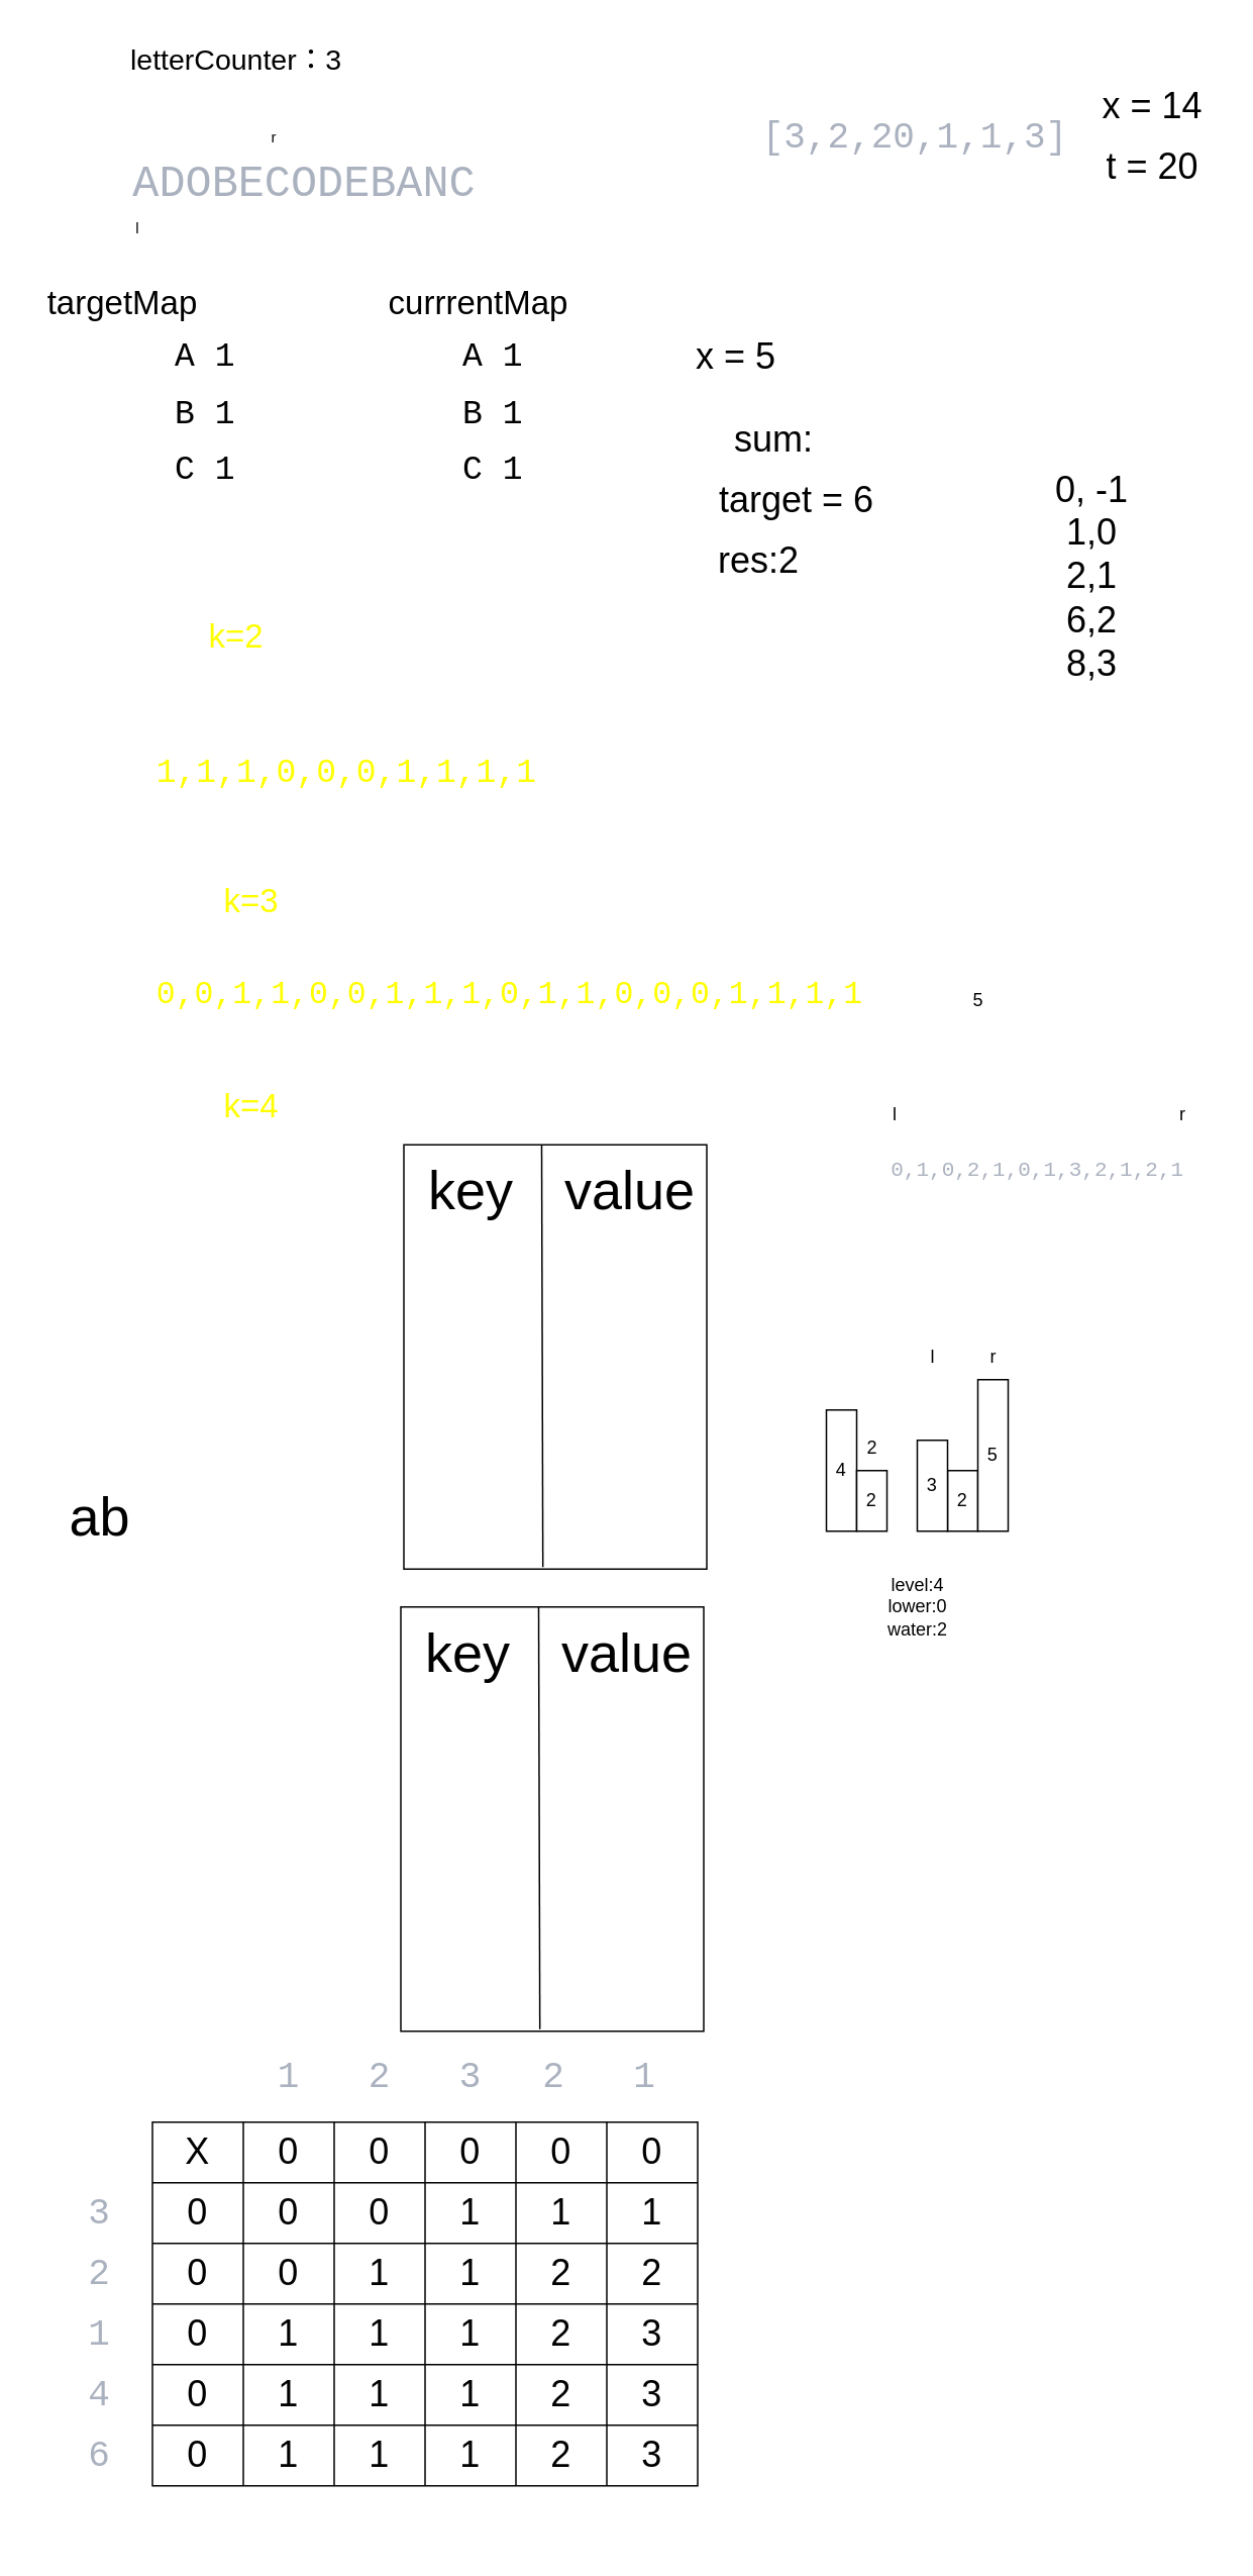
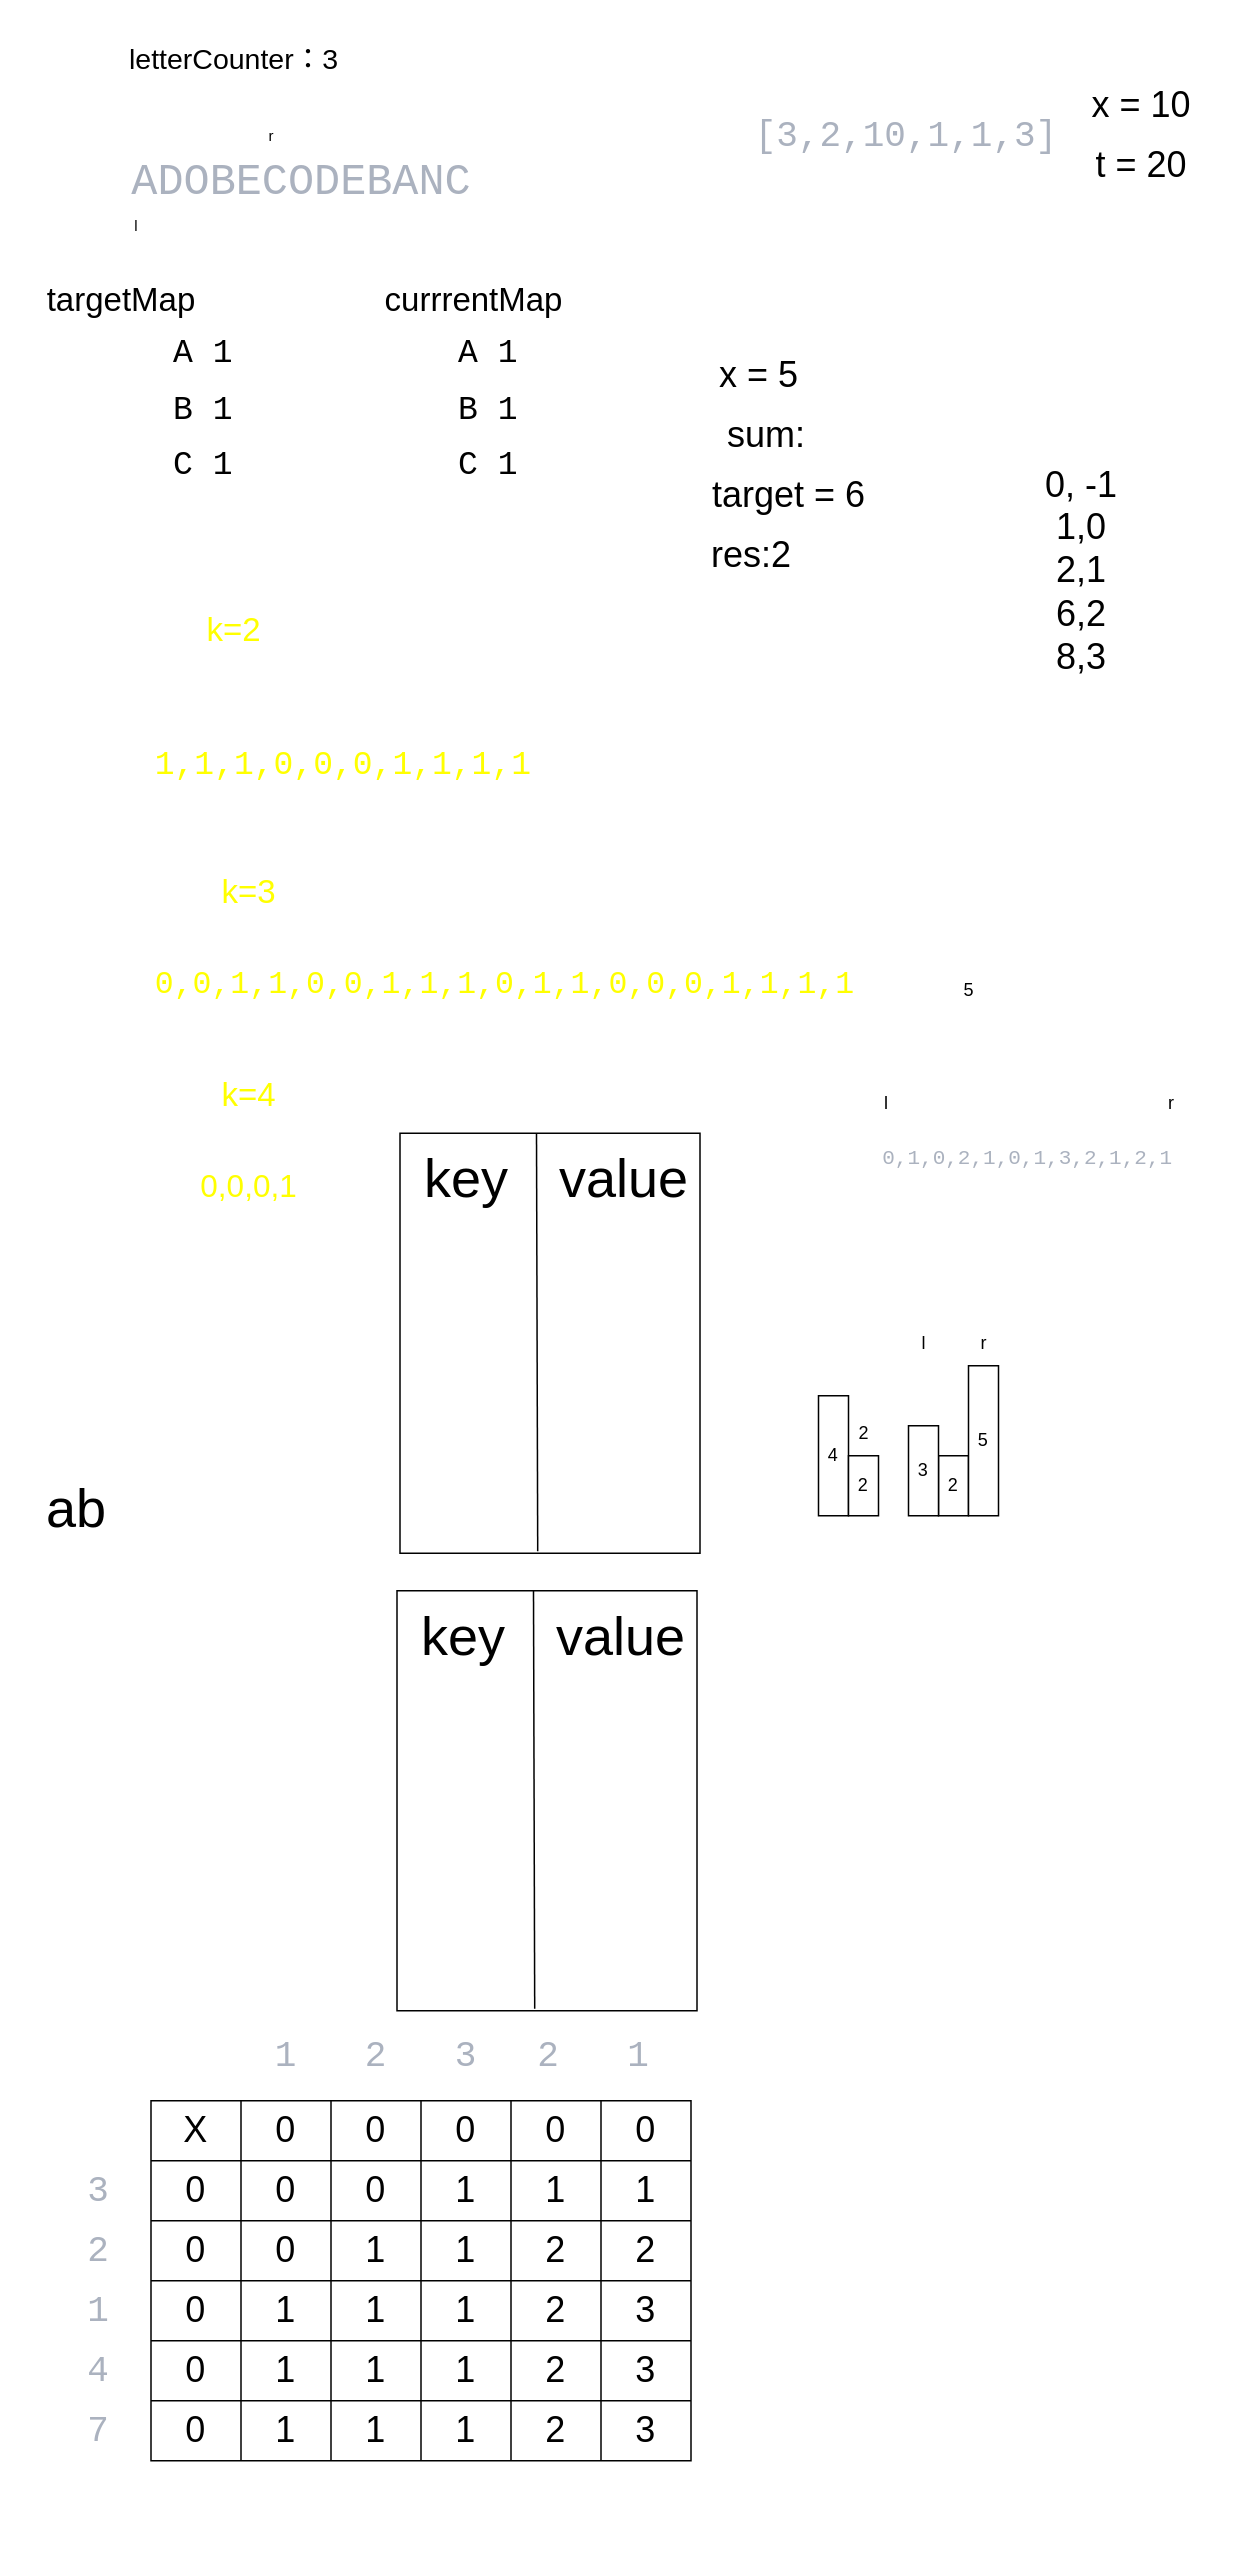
- <mxCell id="18" value="x = 14" style="text;html=1;align=center;verticalAlign=middle;resizable=0;points=[];autosize=1;strokeColor=none;fillColor=none;fontSize=24;" parent="1" vertex="1"><mxGeometry x="715" y="50" width="90" height="40" as="geometry" /></mxCell>
+ <mxCell id="18" value="x = 10" style="text;html=1;align=center;verticalAlign=middle;resizable=0;points=[];autosize=1;strokeColor=none;fillColor=none;fontSize=24;" parent="1" vertex="1"><mxGeometry x="715" y="50" width="90" height="40" as="geometry" /></mxCell>
- <mxCell id="17" value="&lt;pre style=&quot;margin-top: 0px; background-color: var(--vscode-textCodeBlock-background); border: 1px solid var(--vscode-widget-border); padding: 16px; border-radius: 3px; overflow: auto; color: rgb(171, 178, 191); font-style: normal; font-variant-ligatures: normal; font-variant-caps: normal; font-weight: 400; letter-spacing: normal; orphans: 2; text-align: start; text-indent: 0px; text-transform: none; widows: 2; word-spacing: 0px; -webkit-text-stroke-width: 0px; text-decoration-thickness: initial; text-decoration-style: initial; text-decoration-color: initial;&quot;&gt;&lt;code style=&quot;color: var(--vscode-editor-foreground); font-family: var(--vscode-editor-font-family, &amp;quot;SF Mono&amp;quot;, Monaco, Menlo, Consolas, &amp;quot;Ubuntu Mono&amp;quot;, &amp;quot;Liberation Mono&amp;quot;, &amp;quot;DejaVu Sans Mono&amp;quot;, &amp;quot;Courier New&amp;quot;, monospace); line-height: 1.357em; tab-size: 4;&quot;&gt;&lt;font style=&quot;font-size: 24px;&quot;&gt;[3,2,20,1,1,3]&lt;/font&gt;&lt;/code&gt;&lt;/pre&gt;" style="text;whiteSpace=wrap;html=1;" parent="1" vertex="1"><mxGeometry x="485" y="60" width="240" height="50" as="geometry" /></mxCell>
+ <mxCell id="17" value="&lt;pre style=&quot;margin-top: 0px; background-color: var(--vscode-textCodeBlock-background); border: 1px solid var(--vscode-widget-border); padding: 16px; border-radius: 3px; overflow: auto; color: rgb(171, 178, 191); font-style: normal; font-variant-ligatures: normal; font-variant-caps: normal; font-weight: 400; letter-spacing: normal; orphans: 2; text-align: start; text-indent: 0px; text-transform: none; widows: 2; word-spacing: 0px; -webkit-text-stroke-width: 0px; text-decoration-thickness: initial; text-decoration-style: initial; text-decoration-color: initial;&quot;&gt;&lt;code style=&quot;color: var(--vscode-editor-foreground); font-family: var(--vscode-editor-font-family, &amp;quot;SF Mono&amp;quot;, Monaco, Menlo, Consolas, &amp;quot;Ubuntu Mono&amp;quot;, &amp;quot;Liberation Mono&amp;quot;, &amp;quot;DejaVu Sans Mono&amp;quot;, &amp;quot;Courier New&amp;quot;, monospace); line-height: 1.357em; tab-size: 4;&quot;&gt;&lt;font style=&quot;font-size: 24px;&quot;&gt;[3,2,10,1,1,3]&lt;/font&gt;&lt;/code&gt;&lt;/pre&gt;" style="text;whiteSpace=wrap;html=1;" parent="1" vertex="1"><mxGeometry x="485" y="60" width="240" height="50" as="geometry" /></mxCell>
- <mxCell id="19" value="x = 5" style="text;html=1;align=center;verticalAlign=middle;resizable=0;points=[];autosize=1;strokeColor=none;fillColor=none;fontSize=24;" parent="1" vertex="1"><mxGeometry x="445" y="215" width="80" height="40" as="geometry" /></mxCell>
+ <mxCell id="19" value="x = 5" style="text;html=1;align=center;verticalAlign=middle;resizable=0;points=[];autosize=1;strokeColor=none;fillColor=none;fontSize=24;" parent="1" vertex="1"><mxGeometry x="465" y="230" width="80" height="40" as="geometry" /></mxCell>
+ <mxCell id="15" value="0,0,0,1" style="text;html=1;align=center;verticalAlign=middle;resizable=0;points=[];autosize=1;strokeColor=none;fillColor=none;fontSize=21;fontColor=#FFFF00;" parent="1" vertex="1"><mxGeometry x="120" y="770" width="90" height="40" as="geometry" /></mxCell>
- <mxCell id="38" value="ab" style="text;html=1;align=center;verticalAlign=middle;resizable=0;points=[];autosize=1;strokeColor=none;fillColor=none;fontSize=36;" vertex="1" parent="1"><mxGeometry x="35" y="970" width="60" height="60" as="geometry" /></mxCell>
+ <mxCell id="38" value="ab" style="text;html=1;align=center;verticalAlign=middle;resizable=0;points=[];autosize=1;strokeColor=none;fillColor=none;fontSize=36;" vertex="1" parent="1"><mxGeometry x="20" y="975" width="60" height="60" as="geometry" /></mxCell>
- <mxCell id="36" value="level:4&lt;br&gt;lower:0&lt;br&gt;water:2" style="text;html=1;align=center;verticalAlign=middle;resizable=0;points=[];autosize=1;strokeColor=none;fillColor=none;" parent="1" vertex="1"><mxGeometry x="575" y="1030" width="60" height="60" as="geometry" /></mxCell>
- <mxCell id="51" value="&lt;pre style=&quot;margin-top: 0px; background-color: var(--vscode-textCodeBlock-background); border: 1px solid var(--vscode-widget-border); padding: 16px; border-radius: 3px; overflow: auto; color: rgb(171, 178, 191); font-style: normal; font-variant-ligatures: normal; font-variant-caps: normal; font-weight: 400; letter-spacing: normal; orphans: 2; text-align: start; text-indent: 0px; text-transform: none; widows: 2; word-spacing: 0px; -webkit-text-stroke-width: 0px; text-decoration-thickness: initial; text-decoration-style: initial; text-decoration-color: initial;&quot;&gt;&lt;code style=&quot;color: var(--vscode-editor-foreground); font-family: var(--vscode-editor-font-family, &amp;quot;SF Mono&amp;quot;, Monaco, Menlo, Consolas, &amp;quot;Ubuntu Mono&amp;quot;, &amp;quot;Liberation Mono&amp;quot;, &amp;quot;DejaVu Sans Mono&amp;quot;, &amp;quot;Courier New&amp;quot;, monospace); line-height: 1.357em; tab-size: 4;&quot;&gt;&lt;font style=&quot;font-size: 24px;&quot;&gt;6&lt;/font&gt;&lt;/code&gt;&lt;/pre&gt;" style="text;whiteSpace=wrap;html=1;fontSize=36;" vertex="1" parent="1"><mxGeometry x="40" y="1570" width="50" height="90" as="geometry" /></mxCell>
+ <mxCell id="51" value="&lt;pre style=&quot;margin-top: 0px; background-color: var(--vscode-textCodeBlock-background); border: 1px solid var(--vscode-widget-border); padding: 16px; border-radius: 3px; overflow: auto; color: rgb(171, 178, 191); font-style: normal; font-variant-ligatures: normal; font-variant-caps: normal; font-weight: 400; letter-spacing: normal; orphans: 2; text-align: start; text-indent: 0px; text-transform: none; widows: 2; word-spacing: 0px; -webkit-text-stroke-width: 0px; text-decoration-thickness: initial; text-decoration-style: initial; text-decoration-color: initial;&quot;&gt;&lt;code style=&quot;color: var(--vscode-editor-foreground); font-family: var(--vscode-editor-font-family, &amp;quot;SF Mono&amp;quot;, Monaco, Menlo, Consolas, &amp;quot;Ubuntu Mono&amp;quot;, &amp;quot;Liberation Mono&amp;quot;, &amp;quot;DejaVu Sans Mono&amp;quot;, &amp;quot;Courier New&amp;quot;, monospace); line-height: 1.357em; tab-size: 4;&quot;&gt;&lt;font style=&quot;font-size: 24px;&quot;&gt;7&lt;/font&gt;&lt;/code&gt;&lt;/pre&gt;" style="text;whiteSpace=wrap;html=1;fontSize=36;" vertex="1" parent="1"><mxGeometry x="40" y="1570" width="50" height="90" as="geometry" /></mxCell>
